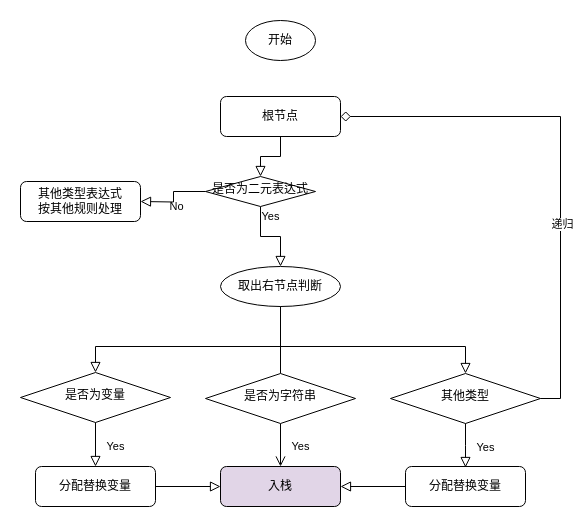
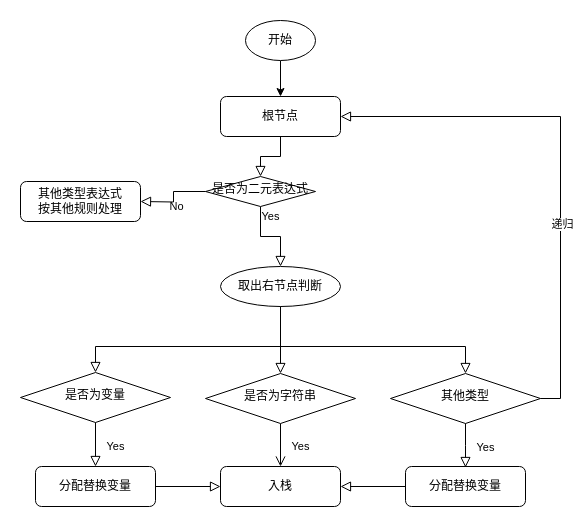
+ <mxCell id="9" style="edgeStyle=orthogonalEdgeStyle;rounded=0;orthogonalLoop=1;jettySize=auto;html=1;exitX=0.5;exitY=1;exitDx=0;exitDy=0;entryX=0.5;entryY=0;entryDx=0;entryDy=0;" edge="1" parent="1" source="10" target="3"><mxGeometry relative="1" as="geometry" /></mxCell>
- <mxCell id="23" value="" style="edgeStyle=orthogonalEdgeStyle;rounded=0;html=1;jettySize=auto;orthogonalLoop=1;fontSize=11;endArrow=diamond;endFill=0;endSize=8;strokeWidth=1;shadow=0;labelBackgroundColor=none;entryX=1;entryY=0.5;entryDx=0;entryDy=0;exitX=1;exitY=0.5;exitDx=0;exitDy=0;" edge="1" parent="1" source="14" target="3"><mxGeometry y="10" relative="1" as="geometry"><mxPoint as="offset" /><mxPoint x="580" y="336" as="sourcePoint" /><mxPoint x="765" y="383" as="targetPoint" /><Array as="points"><mxPoint x="560" y="398" /><mxPoint x="560" y="116" /></Array></mxGeometry></mxCell>
+ <mxCell id="23" value="" style="edgeStyle=orthogonalEdgeStyle;rounded=0;html=1;jettySize=auto;orthogonalLoop=1;fontSize=11;endArrow=block;endFill=0;endSize=8;strokeWidth=1;shadow=0;labelBackgroundColor=none;entryX=1;entryY=0.5;entryDx=0;entryDy=0;exitX=1;exitY=0.5;exitDx=0;exitDy=0;" edge="1" parent="1" source="14" target="3"><mxGeometry y="10" relative="1" as="geometry"><mxPoint as="offset" /><mxPoint x="580" y="336" as="sourcePoint" /><mxPoint x="765" y="383" as="targetPoint" /><Array as="points"><mxPoint x="560" y="398" /><mxPoint x="560" y="116" /></Array></mxGeometry></mxCell>
- <mxCell id="7" value="" style="edgeStyle=orthogonalEdgeStyle;rounded=0;html=1;jettySize=auto;orthogonalLoop=1;fontSize=11;endArrow=none;endFill=0;endSize=8;strokeWidth=1;shadow=0;labelBackgroundColor=none;entryX=0.5;entryY=0;entryDx=0;entryDy=0;exitX=0.5;exitY=1;exitDx=0;exitDy=0;" parent="1" source="11" target="12" edge="1"><mxGeometry y="10" relative="1" as="geometry"><mxPoint as="offset" /><mxPoint x="330" y="326" as="sourcePoint" /><mxPoint x="410" y="306" as="targetPoint" /></mxGeometry></mxCell>
+ <mxCell id="7" value="" style="edgeStyle=orthogonalEdgeStyle;rounded=0;html=1;jettySize=auto;orthogonalLoop=1;fontSize=11;endArrow=block;endFill=0;endSize=8;strokeWidth=1;shadow=0;labelBackgroundColor=none;entryX=0.5;entryY=0;entryDx=0;entryDy=0;exitX=0.5;exitY=1;exitDx=0;exitDy=0;" parent="1" source="11" target="12" edge="1"><mxGeometry y="10" relative="1" as="geometry"><mxPoint as="offset" /><mxPoint x="330" y="326" as="sourcePoint" /><mxPoint x="410" y="306" as="targetPoint" /></mxGeometry></mxCell>
- <mxCell id="8" value="入栈" style="rounded=1;whiteSpace=wrap;html=1;fontSize=12;glass=0;strokeWidth=1;shadow=0;fillColor=#e1d5e7;" parent="1" vertex="1"><mxGeometry x="220" y="466" width="120" height="40" as="geometry" /></mxCell>
+ <mxCell id="8" value="入栈" style="rounded=1;whiteSpace=wrap;html=1;fontSize=12;glass=0;strokeWidth=1;shadow=0;" parent="1" vertex="1"><mxGeometry x="220" y="466" width="120" height="40" as="geometry" /></mxCell>
